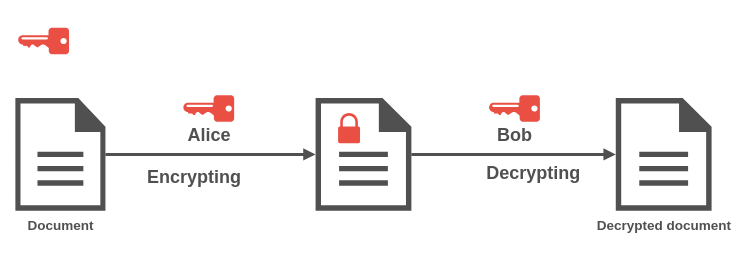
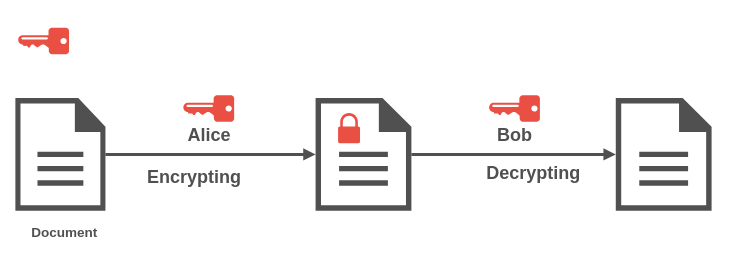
- <mxCell id="15" value="&lt;div&gt;&lt;b&gt;&lt;font color=&quot;#505050&quot;&gt;&lt;font style=&quot;font-size: 18px&quot;&gt;Document&lt;/font&gt;&lt;/font&gt;&lt;/b&gt;&lt;/div&gt;" style="text;html=1;align=center;verticalAlign=middle;resizable=0;points=[];autosize=1;" parent="1" vertex="1"><mxGeometry x="25" y="280" width="110" height="40" as="geometry" /></mxCell>
+ <mxCell id="15" value="&lt;div&gt;&lt;b&gt;&lt;font color=&quot;#505050&quot;&gt;&lt;font style=&quot;font-size: 18px&quot;&gt;Document&lt;/font&gt;&lt;/font&gt;&lt;/b&gt;&lt;/div&gt;" style="text;html=1;align=center;verticalAlign=middle;resizable=0;points=[];autosize=1;" parent="1" vertex="1"><mxGeometry x="30" y="290" width="110" height="40" as="geometry" /></mxCell>
- <mxCell id="16" value="&lt;b&gt;&lt;font color=&quot;#505050&quot;&gt;&lt;font style=&quot;font-size: 18px&quot;&gt;Decrypted document&lt;/font&gt;&lt;br&gt;&lt;/font&gt;&lt;/b&gt;" style="text;html=1;align=center;verticalAlign=middle;resizable=0;points=[];autosize=1;" parent="1" vertex="1"><mxGeometry x="783.83" y="280" width="200" height="40" as="geometry" /></mxCell>
